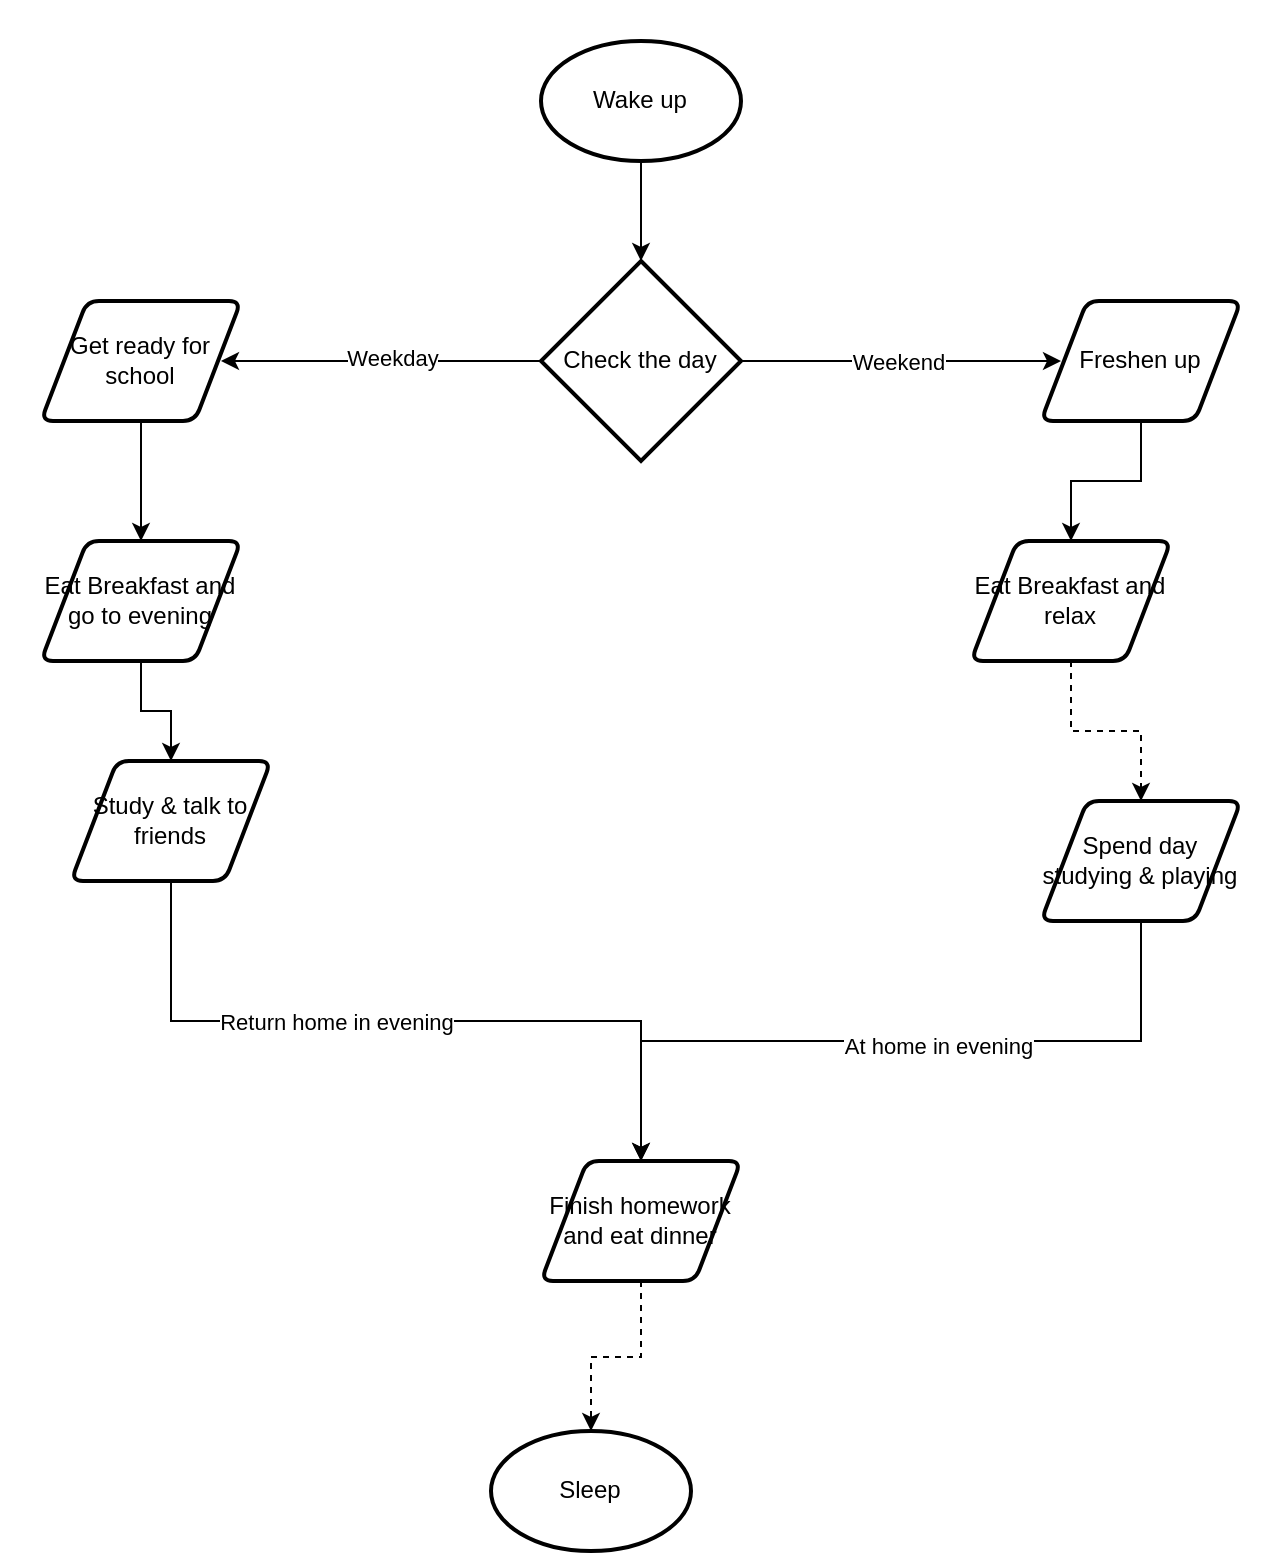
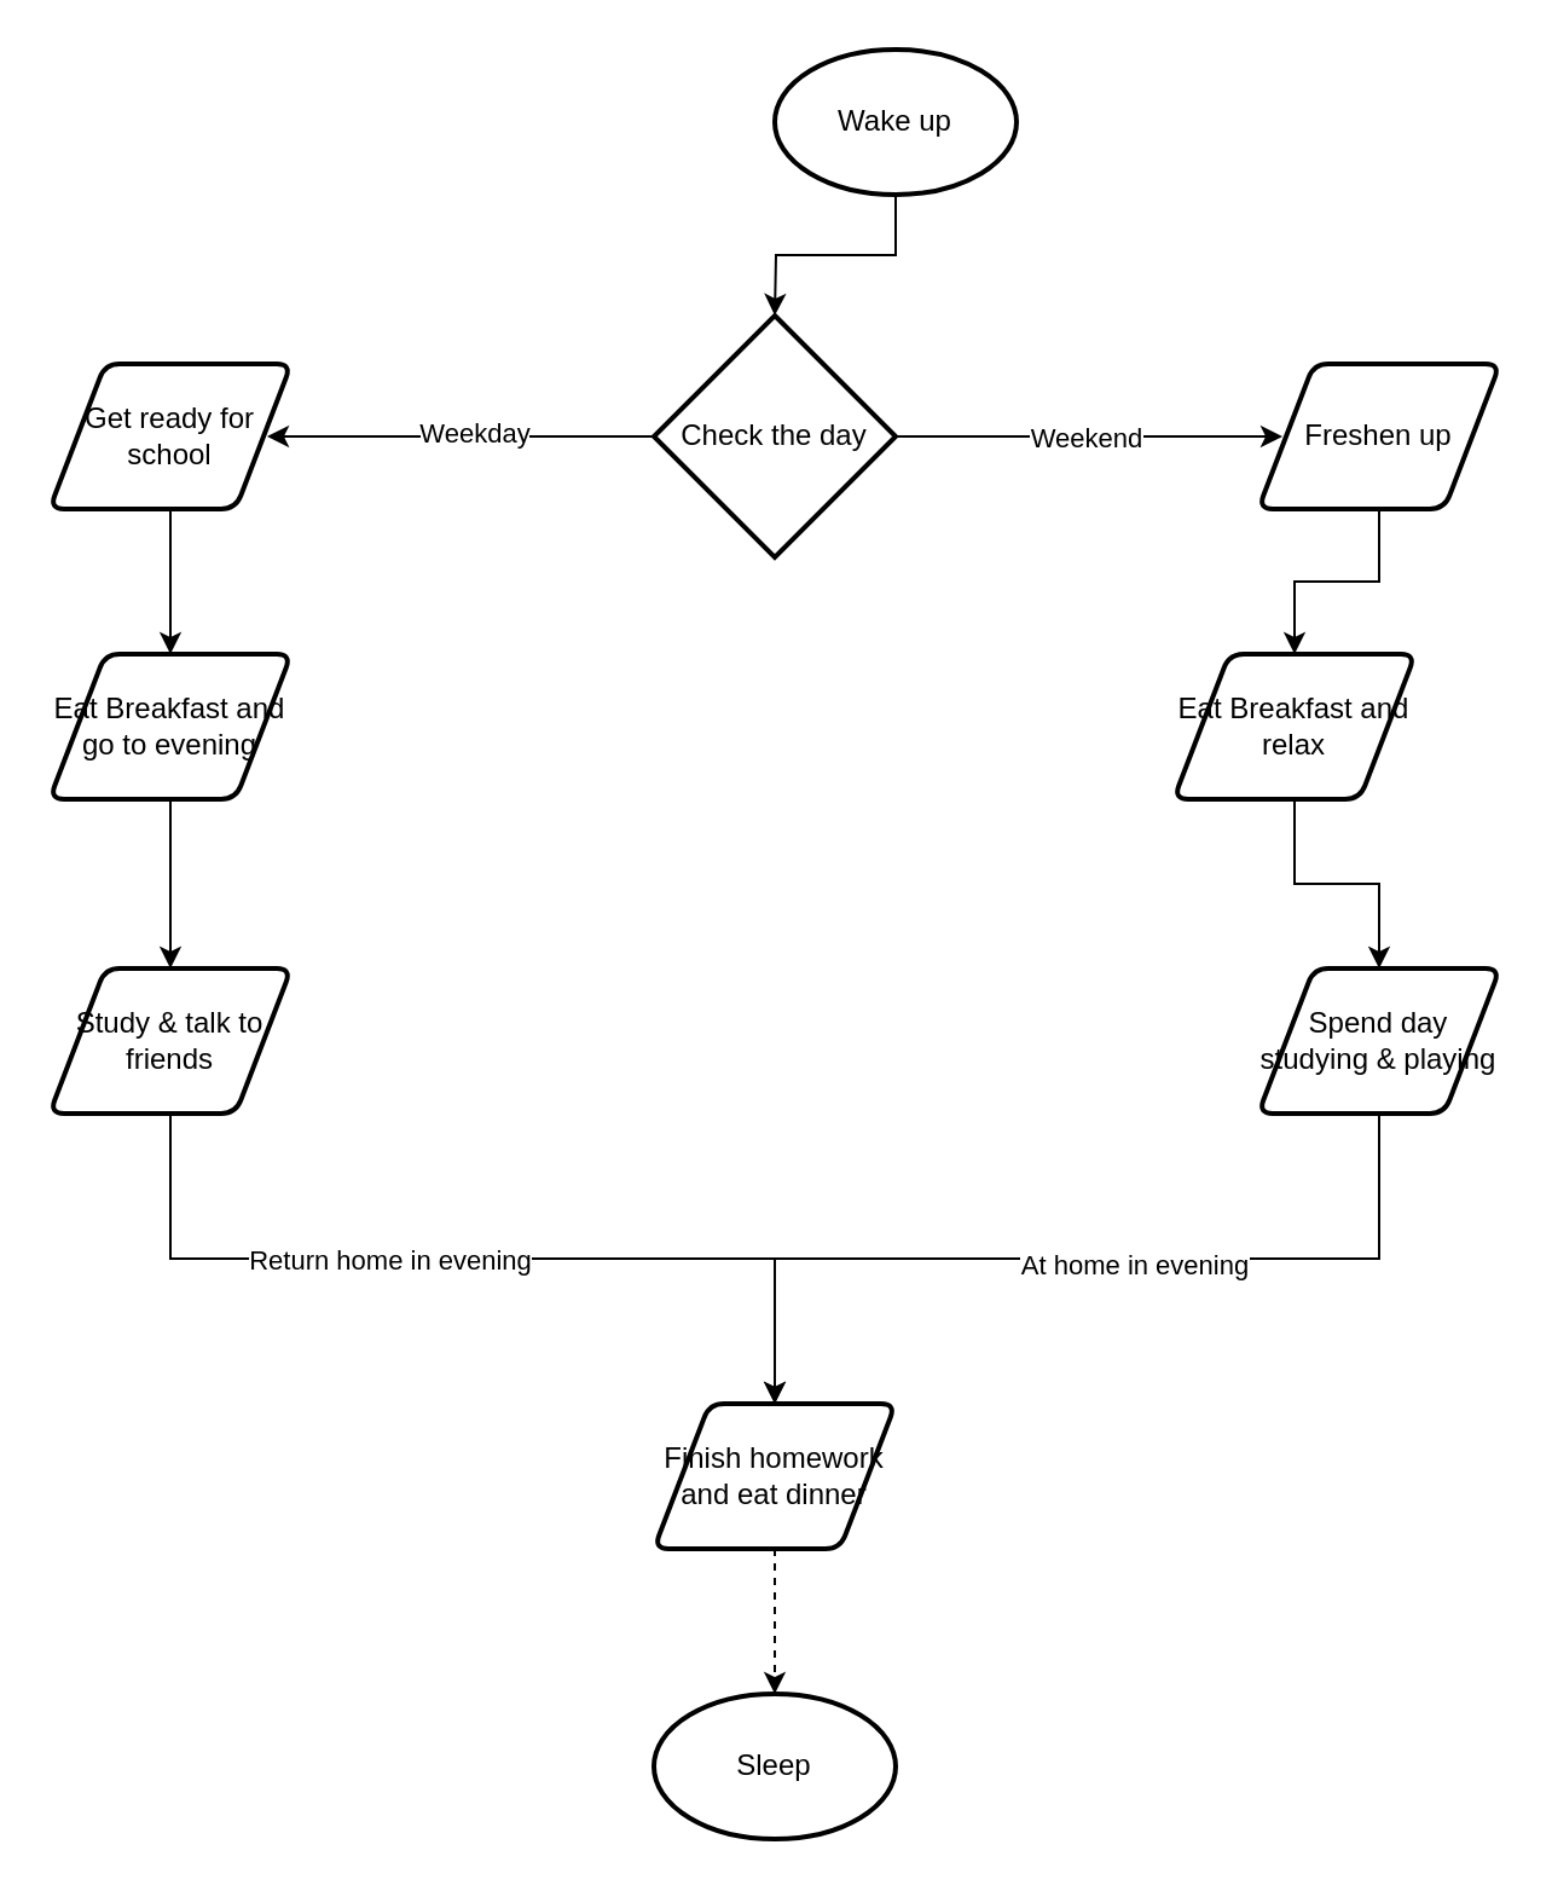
- <mxCell id="3" value="Wake up" style="strokeWidth=2;html=1;shape=mxgraph.flowchart.start_1;whiteSpace=wrap;" vertex="1" parent="1"><mxGeometry x="270" y="20" width="100" height="60" as="geometry" /></mxCell>
+ <mxCell id="3" value="Wake up" style="strokeWidth=2;html=1;shape=mxgraph.flowchart.start_1;whiteSpace=wrap;" vertex="1" parent="1"><mxGeometry x="320" y="20" width="100" height="60" as="geometry" /></mxCell>
- <mxCell id="13" style="edgeStyle=elbowEdgeStyle;rounded=0;orthogonalLoop=1;jettySize=auto;elbow=vertical;html=1;dashed=1;" edge="1" parent="1" source="14" target="19"><mxGeometry relative="1" as="geometry"><mxPoint x="570" y="400" as="targetPoint" /></mxGeometry></mxCell>
+ <mxCell id="13" style="edgeStyle=elbowEdgeStyle;rounded=0;orthogonalLoop=1;jettySize=auto;elbow=vertical;html=1;" edge="1" parent="1" source="14" target="19"><mxGeometry relative="1" as="geometry"><mxPoint x="570" y="400" as="targetPoint" /></mxGeometry></mxCell>
- <mxCell id="22" value="Study &amp;amp; talk to friends" style="shape=parallelogram;html=1;strokeWidth=2;perimeter=parallelogramPerimeter;whiteSpace=wrap;rounded=1;arcSize=12;size=0.23;" vertex="1" parent="1"><mxGeometry x="35" y="380" width="100" height="60" as="geometry" /></mxCell>
+ <mxCell id="22" value="Study &amp;amp; talk to friends" style="shape=parallelogram;html=1;strokeWidth=2;perimeter=parallelogramPerimeter;whiteSpace=wrap;rounded=1;arcSize=12;size=0.23;" vertex="1" parent="1"><mxGeometry x="20" y="400" width="100" height="60" as="geometry" /></mxCell>
- <mxCell id="25" value="Sleep" style="strokeWidth=2;html=1;shape=mxgraph.flowchart.start_1;whiteSpace=wrap;" vertex="1" parent="1"><mxGeometry x="245" y="715" width="100" height="60" as="geometry" /></mxCell>
+ <mxCell id="25" value="Sleep" style="strokeWidth=2;html=1;shape=mxgraph.flowchart.start_1;whiteSpace=wrap;" vertex="1" parent="1"><mxGeometry x="270" y="700" width="100" height="60" as="geometry" /></mxCell>
